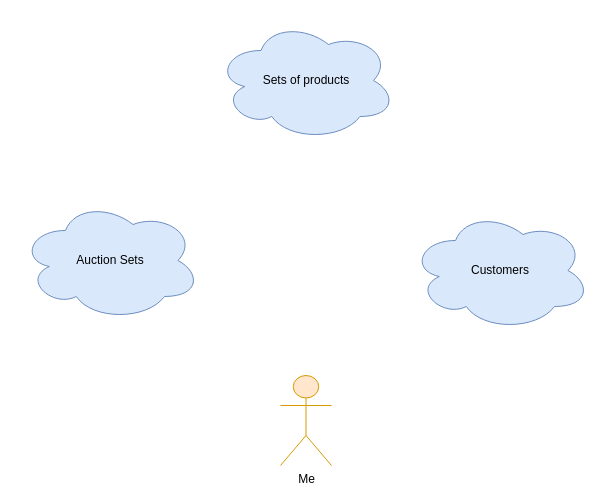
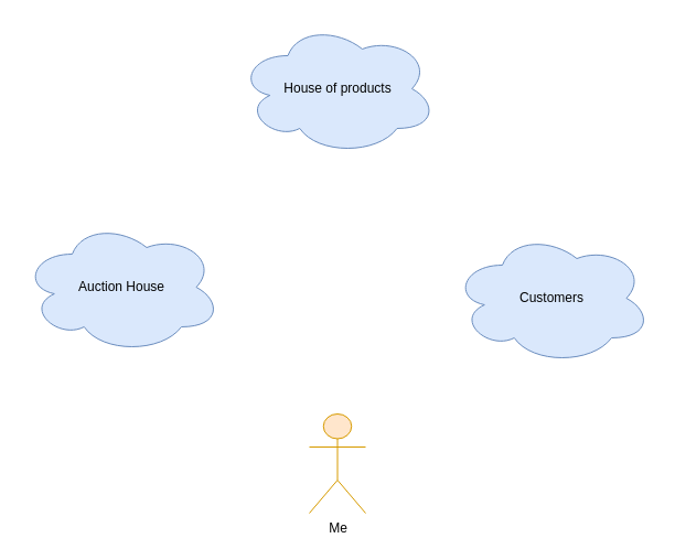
- <mxCell id="4" value="Sets of products" style="ellipse;shape=cloud;whiteSpace=wrap;html=1;fillColor=#dae8fc;strokeColor=#6c8ebf;" vertex="1" parent="1"><mxGeometry x="215.5" y="20" width="180" height="120" as="geometry" /></mxCell>
+ <mxCell id="4" value="House of products" style="ellipse;shape=cloud;whiteSpace=wrap;html=1;fillColor=#dae8fc;strokeColor=#6c8ebf;" vertex="1" parent="1"><mxGeometry x="215.5" y="20" width="180" height="120" as="geometry" /></mxCell>
- <mxCell id="3" value="Auction Sets" style="ellipse;shape=cloud;whiteSpace=wrap;html=1;fillColor=#dae8fc;strokeColor=#6c8ebf;" vertex="1" parent="1"><mxGeometry x="20" y="200" width="180" height="120" as="geometry" /></mxCell>
+ <mxCell id="3" value="Auction House" style="ellipse;shape=cloud;whiteSpace=wrap;html=1;fillColor=#dae8fc;strokeColor=#6c8ebf;" vertex="1" parent="1"><mxGeometry x="20" y="200" width="180" height="120" as="geometry" /></mxCell>
